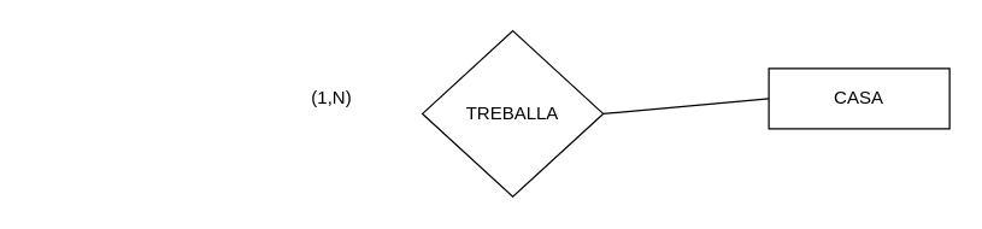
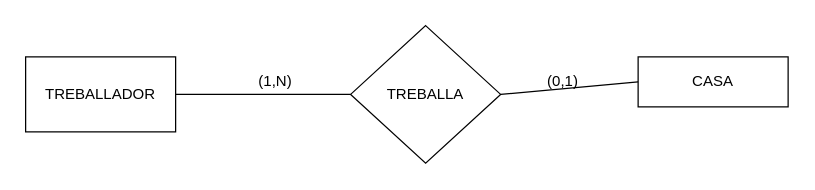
+ <mxCell id="8" value="(0,1)" style="text;html=1;strokeColor=none;fillColor=none;align=center;verticalAlign=middle;whiteSpace=wrap;rounded=0;" vertex="1" parent="1"><mxGeometry x="430" y="55" width="40" height="20" as="geometry" /></mxCell>
+ <mxCell id="2" value="TREBALLADOR&lt;br&gt;" style="rounded=0;whiteSpace=wrap;html=1;" vertex="1" parent="1"><mxGeometry x="20" y="45" width="120" height="60" as="geometry" /></mxCell>
+ <mxCell id="5" value="" style="endArrow=none;html=1;exitX=1;exitY=0.5;exitDx=0;exitDy=0;entryX=0;entryY=0.5;entryDx=0;entryDy=0;" edge="1" parent="1" source="2" target="3"><mxGeometry width="50" height="50" relative="1" as="geometry"><mxPoint x="280" y="175" as="sourcePoint" /><mxPoint x="330" y="125" as="targetPoint" /><Array as="points"><mxPoint x="150" y="75" /></Array></mxGeometry></mxCell>
